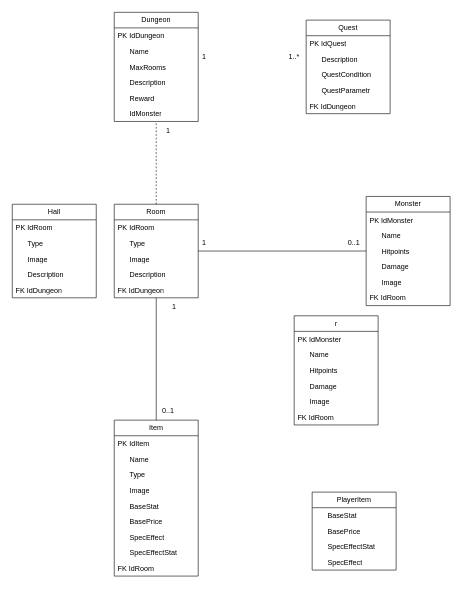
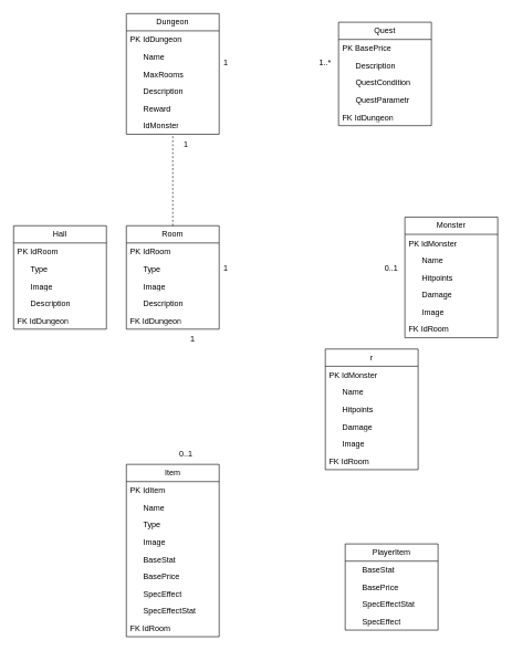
- <mxCell id="28" value="PK IdQuest" style="text;strokeColor=none;fillColor=none;align=left;verticalAlign=top;spacingLeft=4;spacingRight=4;overflow=hidden;rotatable=0;points=[[0,0.5],[1,0.5]];portConstraint=eastwest;whiteSpace=wrap;html=1;" vertex="1" parent="27"><mxGeometry y="26" width="140" height="26" as="geometry" /></mxCell>
+ <mxCell id="28" value="PK BasePrice" style="text;strokeColor=none;fillColor=none;align=left;verticalAlign=top;spacingLeft=4;spacingRight=4;overflow=hidden;rotatable=0;points=[[0,0.5],[1,0.5]];portConstraint=eastwest;whiteSpace=wrap;html=1;" vertex="1" parent="27"><mxGeometry y="26" width="140" height="26" as="geometry" /></mxCell>
- <mxCell id="24" value="" style="endArrow=none;html=1;rounded=0;" edge="1" parent="1" source="9" target="17"><mxGeometry width="50" height="50" relative="1" as="geometry"><mxPoint x="460" y="440" as="sourcePoint" /><mxPoint x="510" y="390" as="targetPoint" /></mxGeometry></mxCell>
- <mxCell id="45" value="" style="endArrow=none;html=1;rounded=0;" edge="1" parent="1" source="35" target="9"><mxGeometry width="50" height="50" relative="1" as="geometry"><mxPoint x="240" y="600" as="sourcePoint" /><mxPoint x="290" y="550" as="targetPoint" /></mxGeometry></mxCell>
